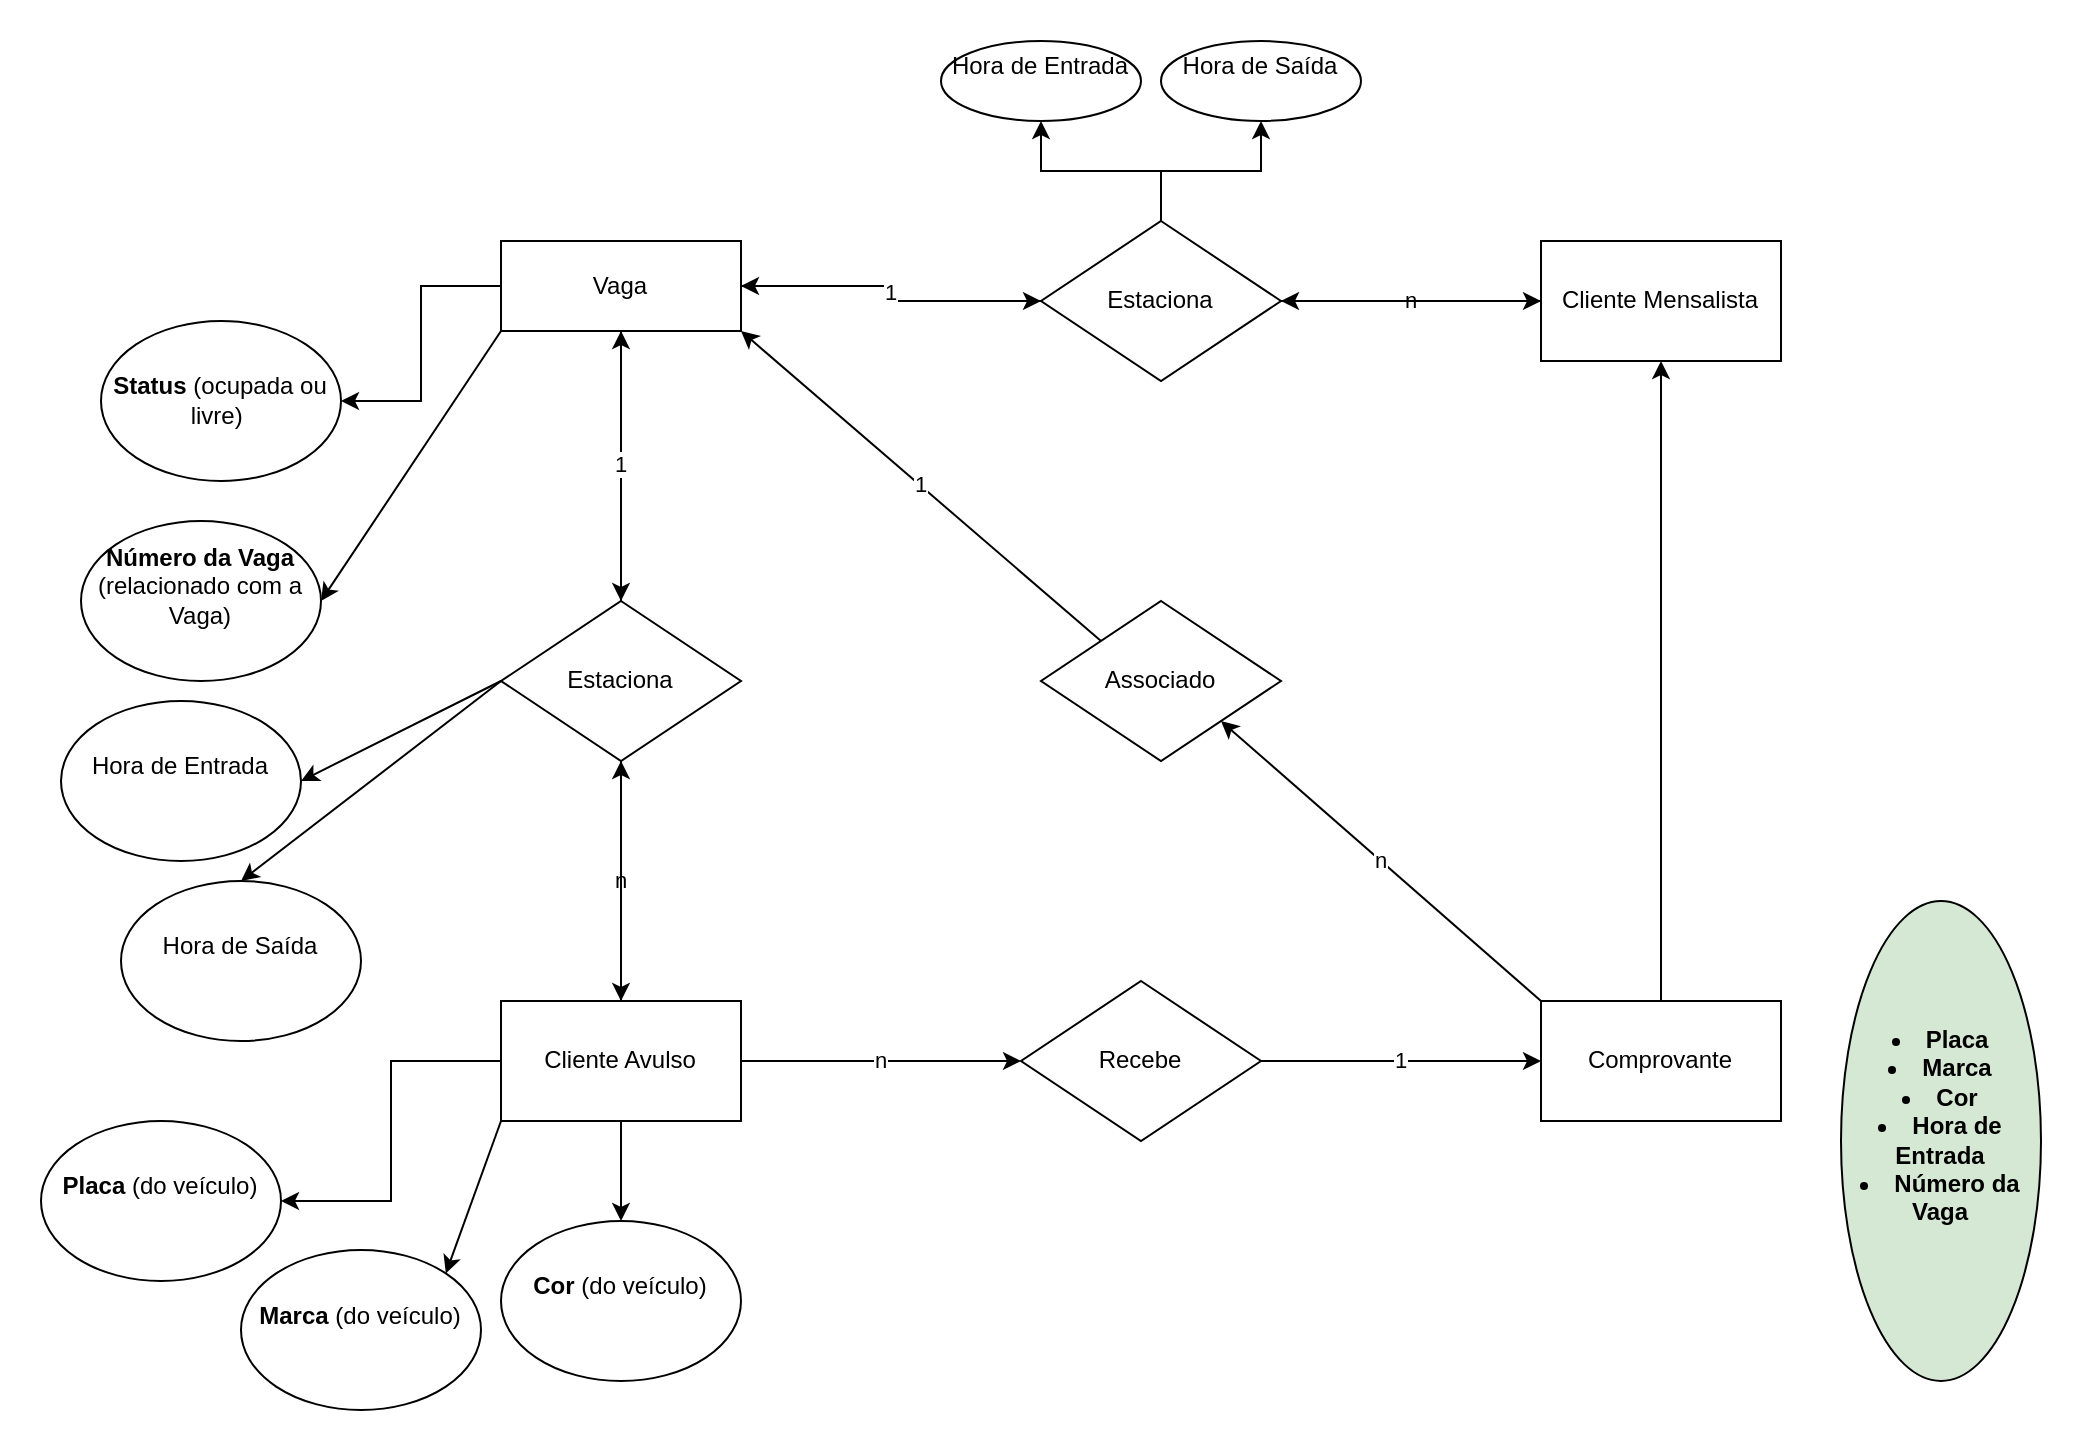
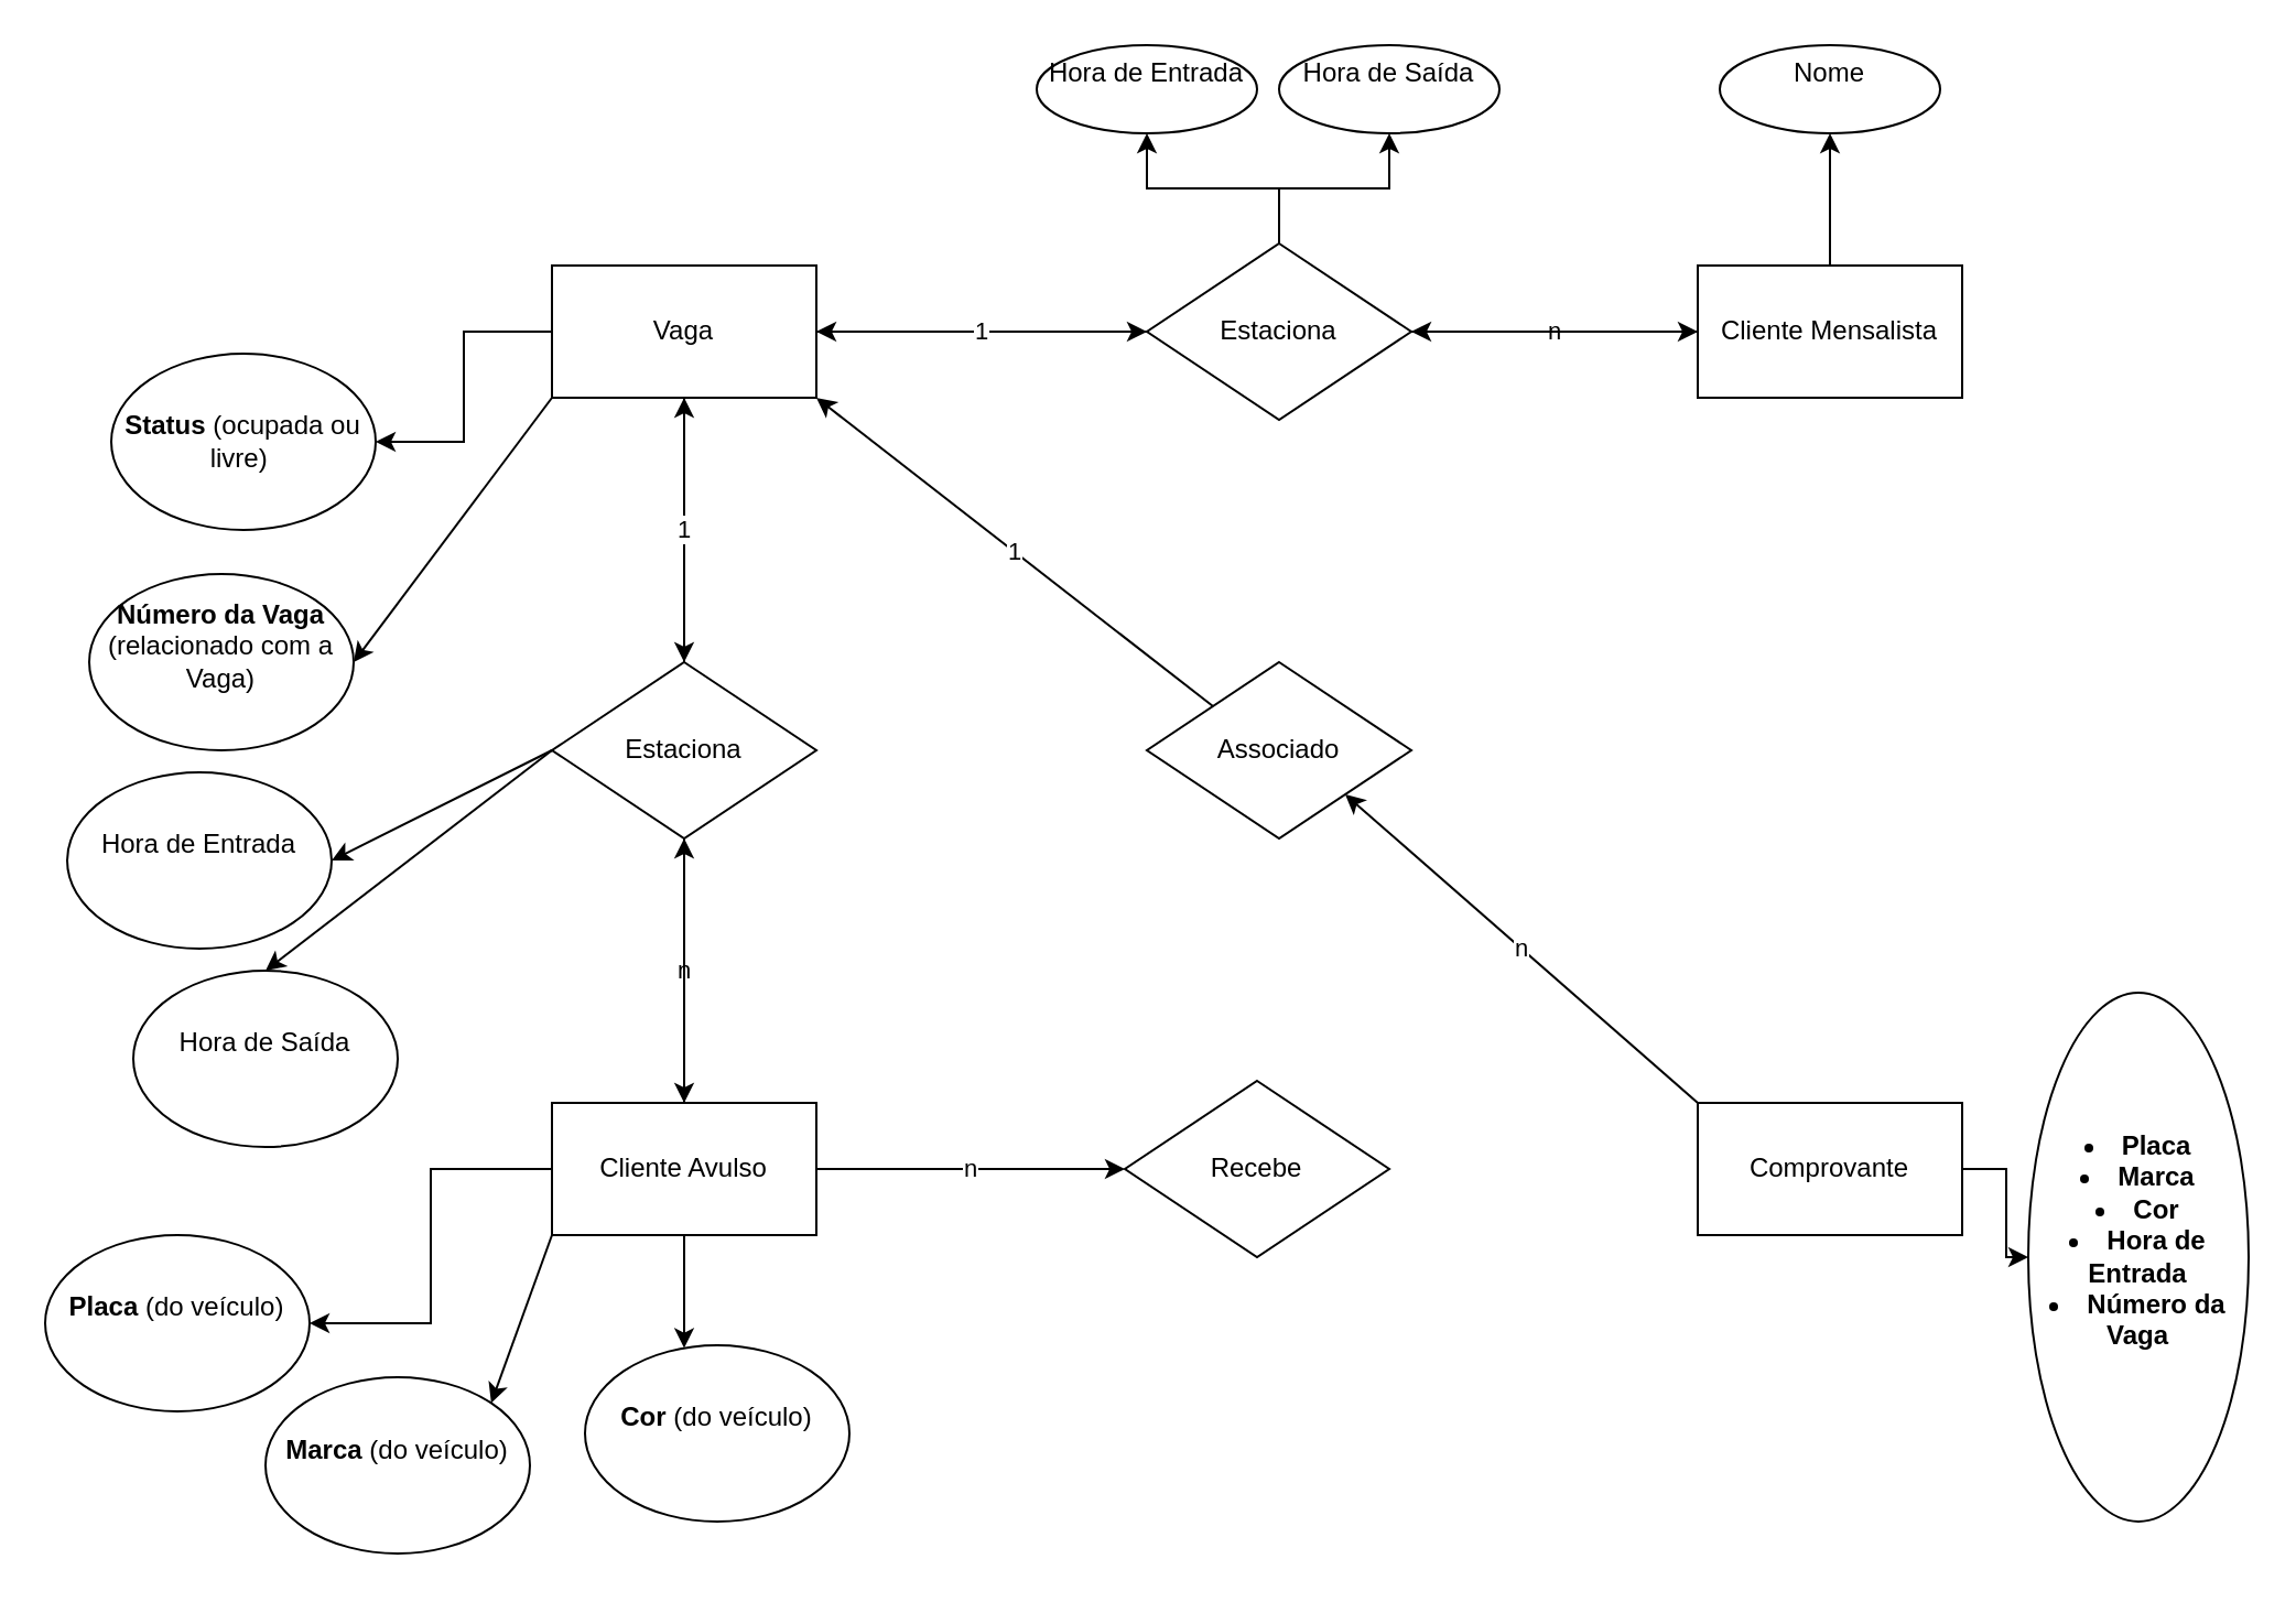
+ <mxCell id="42" value="&#10;Nome&#10;&#10;" style="ellipse;whiteSpace=wrap;html=1;align=center;" vertex="1" parent="1"><mxGeometry x="780" y="20" width="100" height="40" as="geometry" /></mxCell>
+ <mxCell id="12" style="edgeStyle=orthogonalEdgeStyle;rounded=0;orthogonalLoop=1;jettySize=auto;html=1;entryX=0.5;entryY=1;entryDx=0;entryDy=0;" edge="1" parent="1" source="13" target="42"><mxGeometry relative="1" as="geometry" /></mxCell>
- <mxCell id="5" value="Vaga" style="rounded=0;whiteSpace=wrap;html=1;" vertex="1" parent="1"><mxGeometry x="250" y="120" width="120" height="45" as="geometry" /></mxCell>
+ <mxCell id="5" value="Vaga" style="rounded=0;whiteSpace=wrap;html=1;" vertex="1" parent="1"><mxGeometry x="250" y="120" width="120" height="60" as="geometry" /></mxCell>
- <mxCell id="14" style="edgeStyle=orthogonalEdgeStyle;rounded=0;orthogonalLoop=1;jettySize=auto;html=1;" edge="1" parent="1" source="15" target="13"><mxGeometry relative="1" as="geometry" /></mxCell>
+ <mxCell id="14" style="edgeStyle=orthogonalEdgeStyle;rounded=0;orthogonalLoop=1;jettySize=auto;html=1;entryX=0;entryY=0.5;entryDx=0;entryDy=0;" edge="1" parent="1" source="15" target="45"><mxGeometry relative="1" as="geometry" /></mxCell>
- <mxCell id="21" value="1" style="edgeStyle=orthogonalEdgeStyle;rounded=0;orthogonalLoop=1;jettySize=auto;html=1;exitX=1;exitY=0.5;exitDx=0;exitDy=0;entryX=0;entryY=0.5;entryDx=0;entryDy=0;" edge="1" parent="1" source="22" target="15"><mxGeometry relative="1" as="geometry" /></mxCell>
- <mxCell id="45" value="&#10;&lt;li&gt;&lt;strong&gt;Placa&lt;/strong&gt;&lt;/li&gt;&lt;li&gt;&lt;strong&gt;Marca&lt;/strong&gt;&lt;/li&gt;&lt;li&gt;&lt;strong&gt;Cor&lt;/strong&gt;&lt;/li&gt;&lt;li&gt;&lt;strong&gt;Hora de Entrada&lt;/strong&gt;&lt;/li&gt;&lt;li&gt;&lt;strong&gt;Número da Vaga&lt;/strong&gt;&lt;/li&gt;&#10;&#10;" style="ellipse;whiteSpace=wrap;html=1;align=center;fillColor=#d5e8d4;" vertex="1" parent="1"><mxGeometry x="920" y="450" width="100" height="240" as="geometry" /></mxCell>
+ <mxCell id="45" value="&#10;&lt;li&gt;&lt;strong&gt;Placa&lt;/strong&gt;&lt;/li&gt;&lt;li&gt;&lt;strong&gt;Marca&lt;/strong&gt;&lt;/li&gt;&lt;li&gt;&lt;strong&gt;Cor&lt;/strong&gt;&lt;/li&gt;&lt;li&gt;&lt;strong&gt;Hora de Entrada&lt;/strong&gt;&lt;/li&gt;&lt;li&gt;&lt;strong&gt;Número da Vaga&lt;/strong&gt;&lt;/li&gt;&#10;&#10;" style="ellipse;whiteSpace=wrap;html=1;align=center;" vertex="1" parent="1"><mxGeometry x="920" y="450" width="100" height="240" as="geometry" /></mxCell>
- <mxCell id="34" value="&#10;&lt;strong&gt;Cor&lt;/strong&gt; (do veículo)&#10;&#10;" style="ellipse;whiteSpace=wrap;html=1;" vertex="1" parent="1"><mxGeometry x="250" y="610" width="120" height="80" as="geometry" /></mxCell>
+ <mxCell id="34" value="&#10;&lt;strong&gt;Cor&lt;/strong&gt; (do veículo)&#10;&#10;" style="ellipse;whiteSpace=wrap;html=1;" vertex="1" parent="1"><mxGeometry x="265" y="610" width="120" height="80" as="geometry" /></mxCell>
